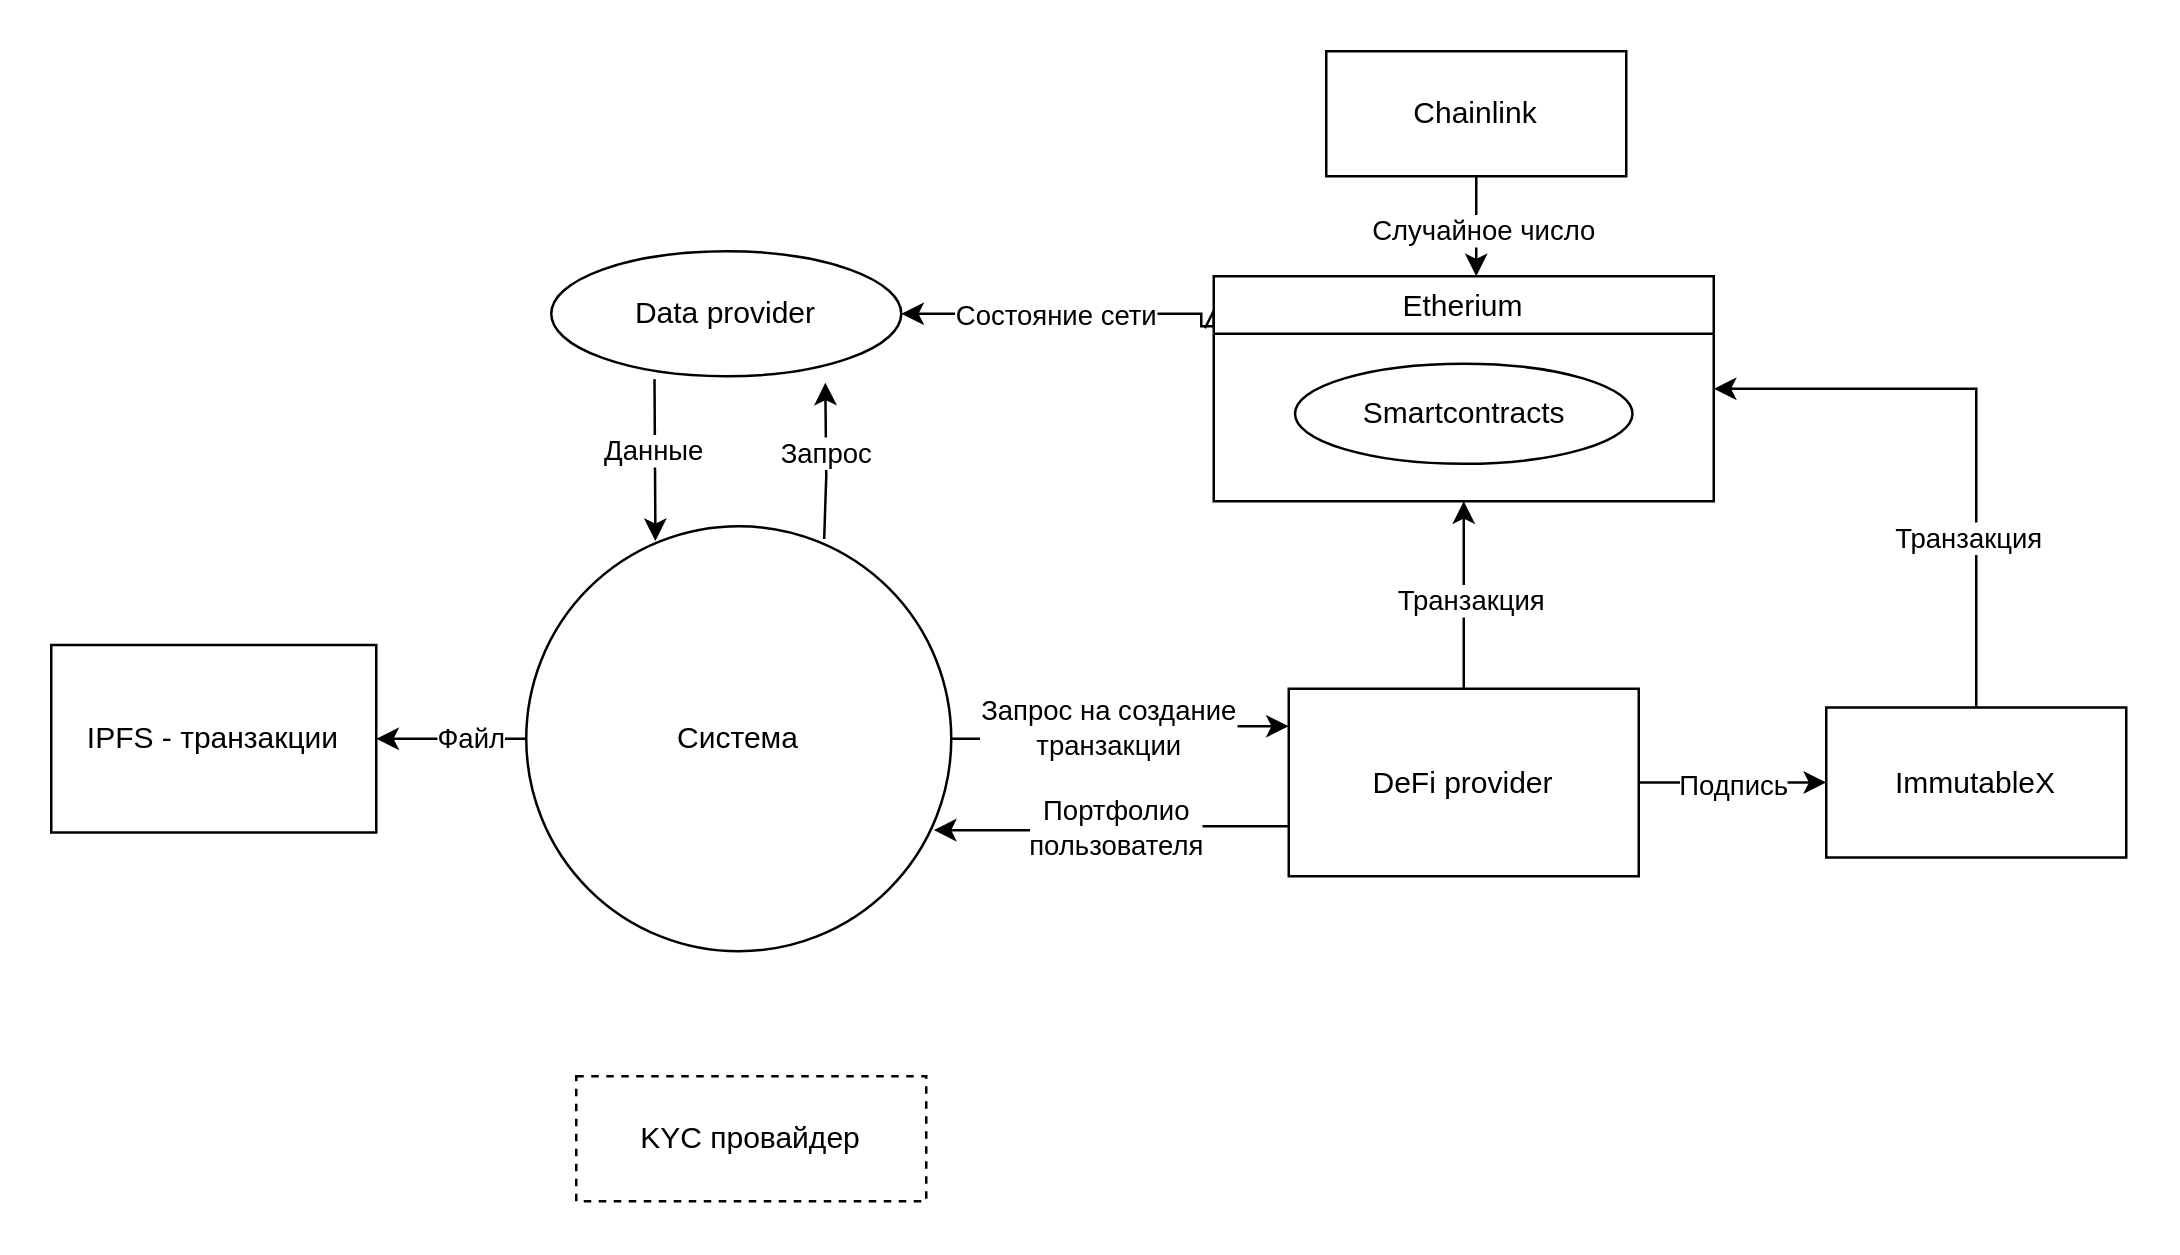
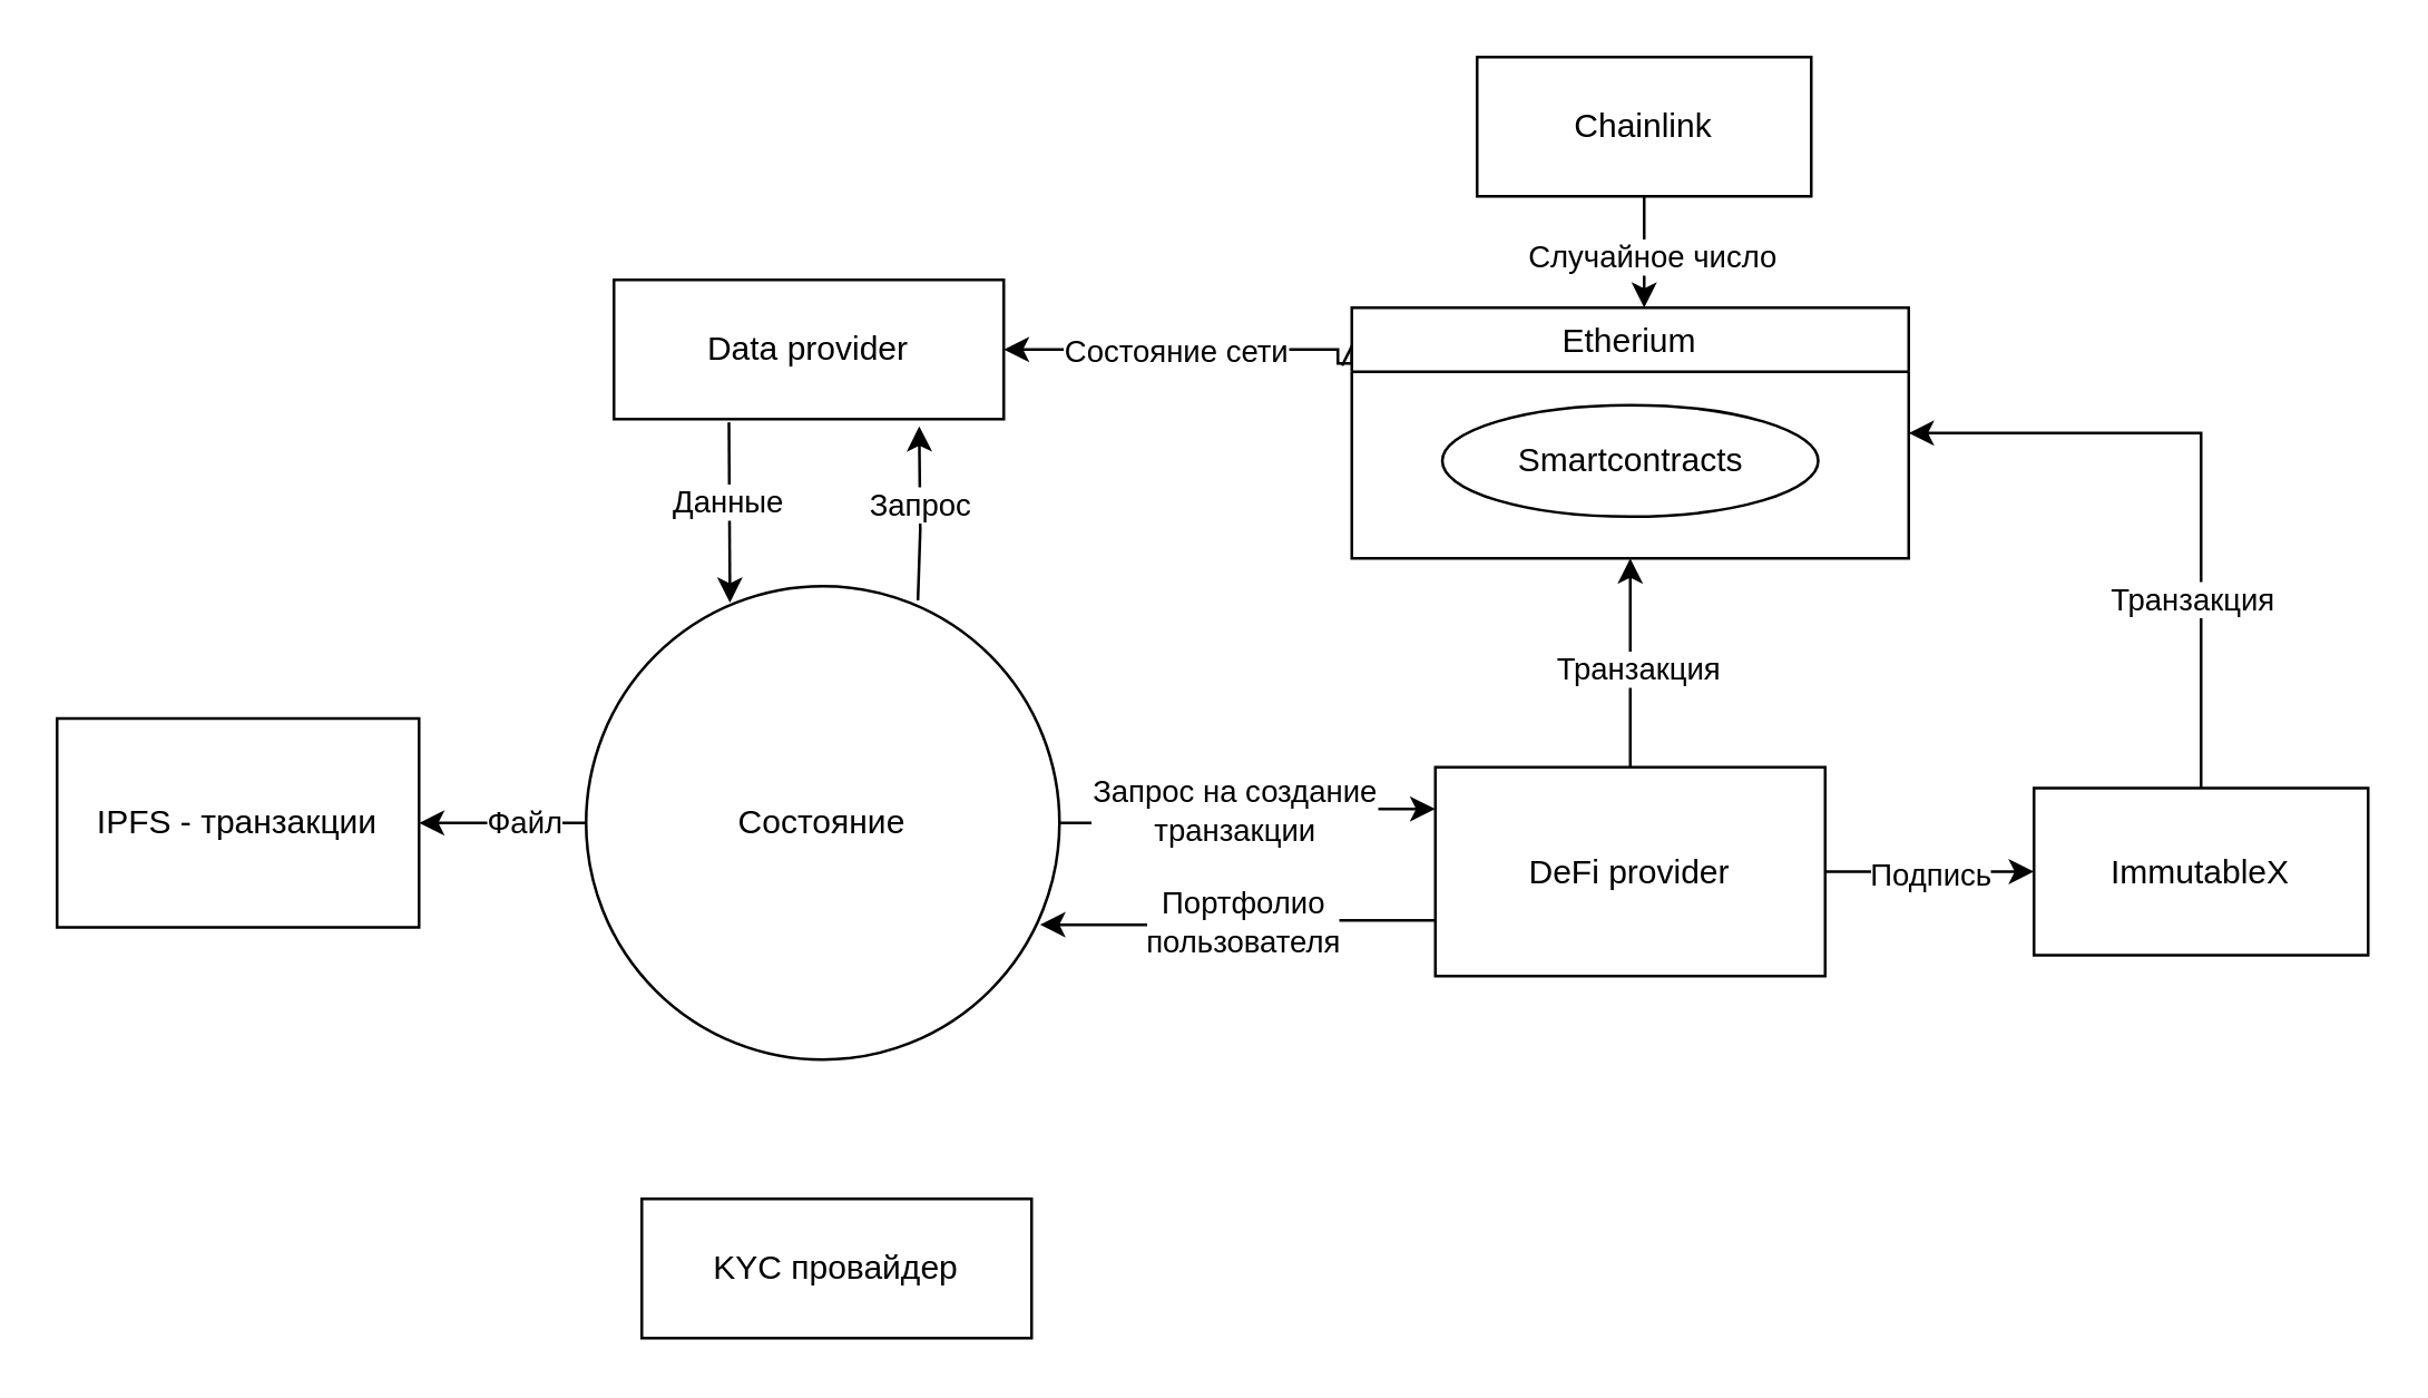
- <mxCell id="17" value="Data provider" style="ellipse;whiteSpace=wrap;html=1;" parent="1" vertex="1"><mxGeometry x="220" y="100" width="140" height="50" as="geometry" /></mxCell>
+ <mxCell id="17" value="Data provider" style="rounded=0;whiteSpace=wrap;html=1;" parent="1" vertex="1"><mxGeometry x="220" y="100" width="140" height="50" as="geometry" /></mxCell>
- <mxCell id="6" value="Система" style="ellipse;whiteSpace=wrap;html=1;aspect=fixed;" parent="1" vertex="1"><mxGeometry x="210" y="210" width="170" height="170" as="geometry" /></mxCell>
+ <mxCell id="6" value="Состояние" style="ellipse;whiteSpace=wrap;html=1;aspect=fixed;" parent="1" vertex="1"><mxGeometry x="210" y="210" width="170" height="170" as="geometry" /></mxCell>
- <mxCell id="30" value="KYC провайдер" style="rounded=0;whiteSpace=wrap;html=1;dashed=1;" vertex="1" parent="1"><mxGeometry x="230" y="430" width="140" height="50" as="geometry" /></mxCell>
+ <mxCell id="30" value="KYC провайдер" style="rounded=0;whiteSpace=wrap;html=1;" vertex="1" parent="1"><mxGeometry x="230" y="430" width="140" height="50" as="geometry" /></mxCell>
